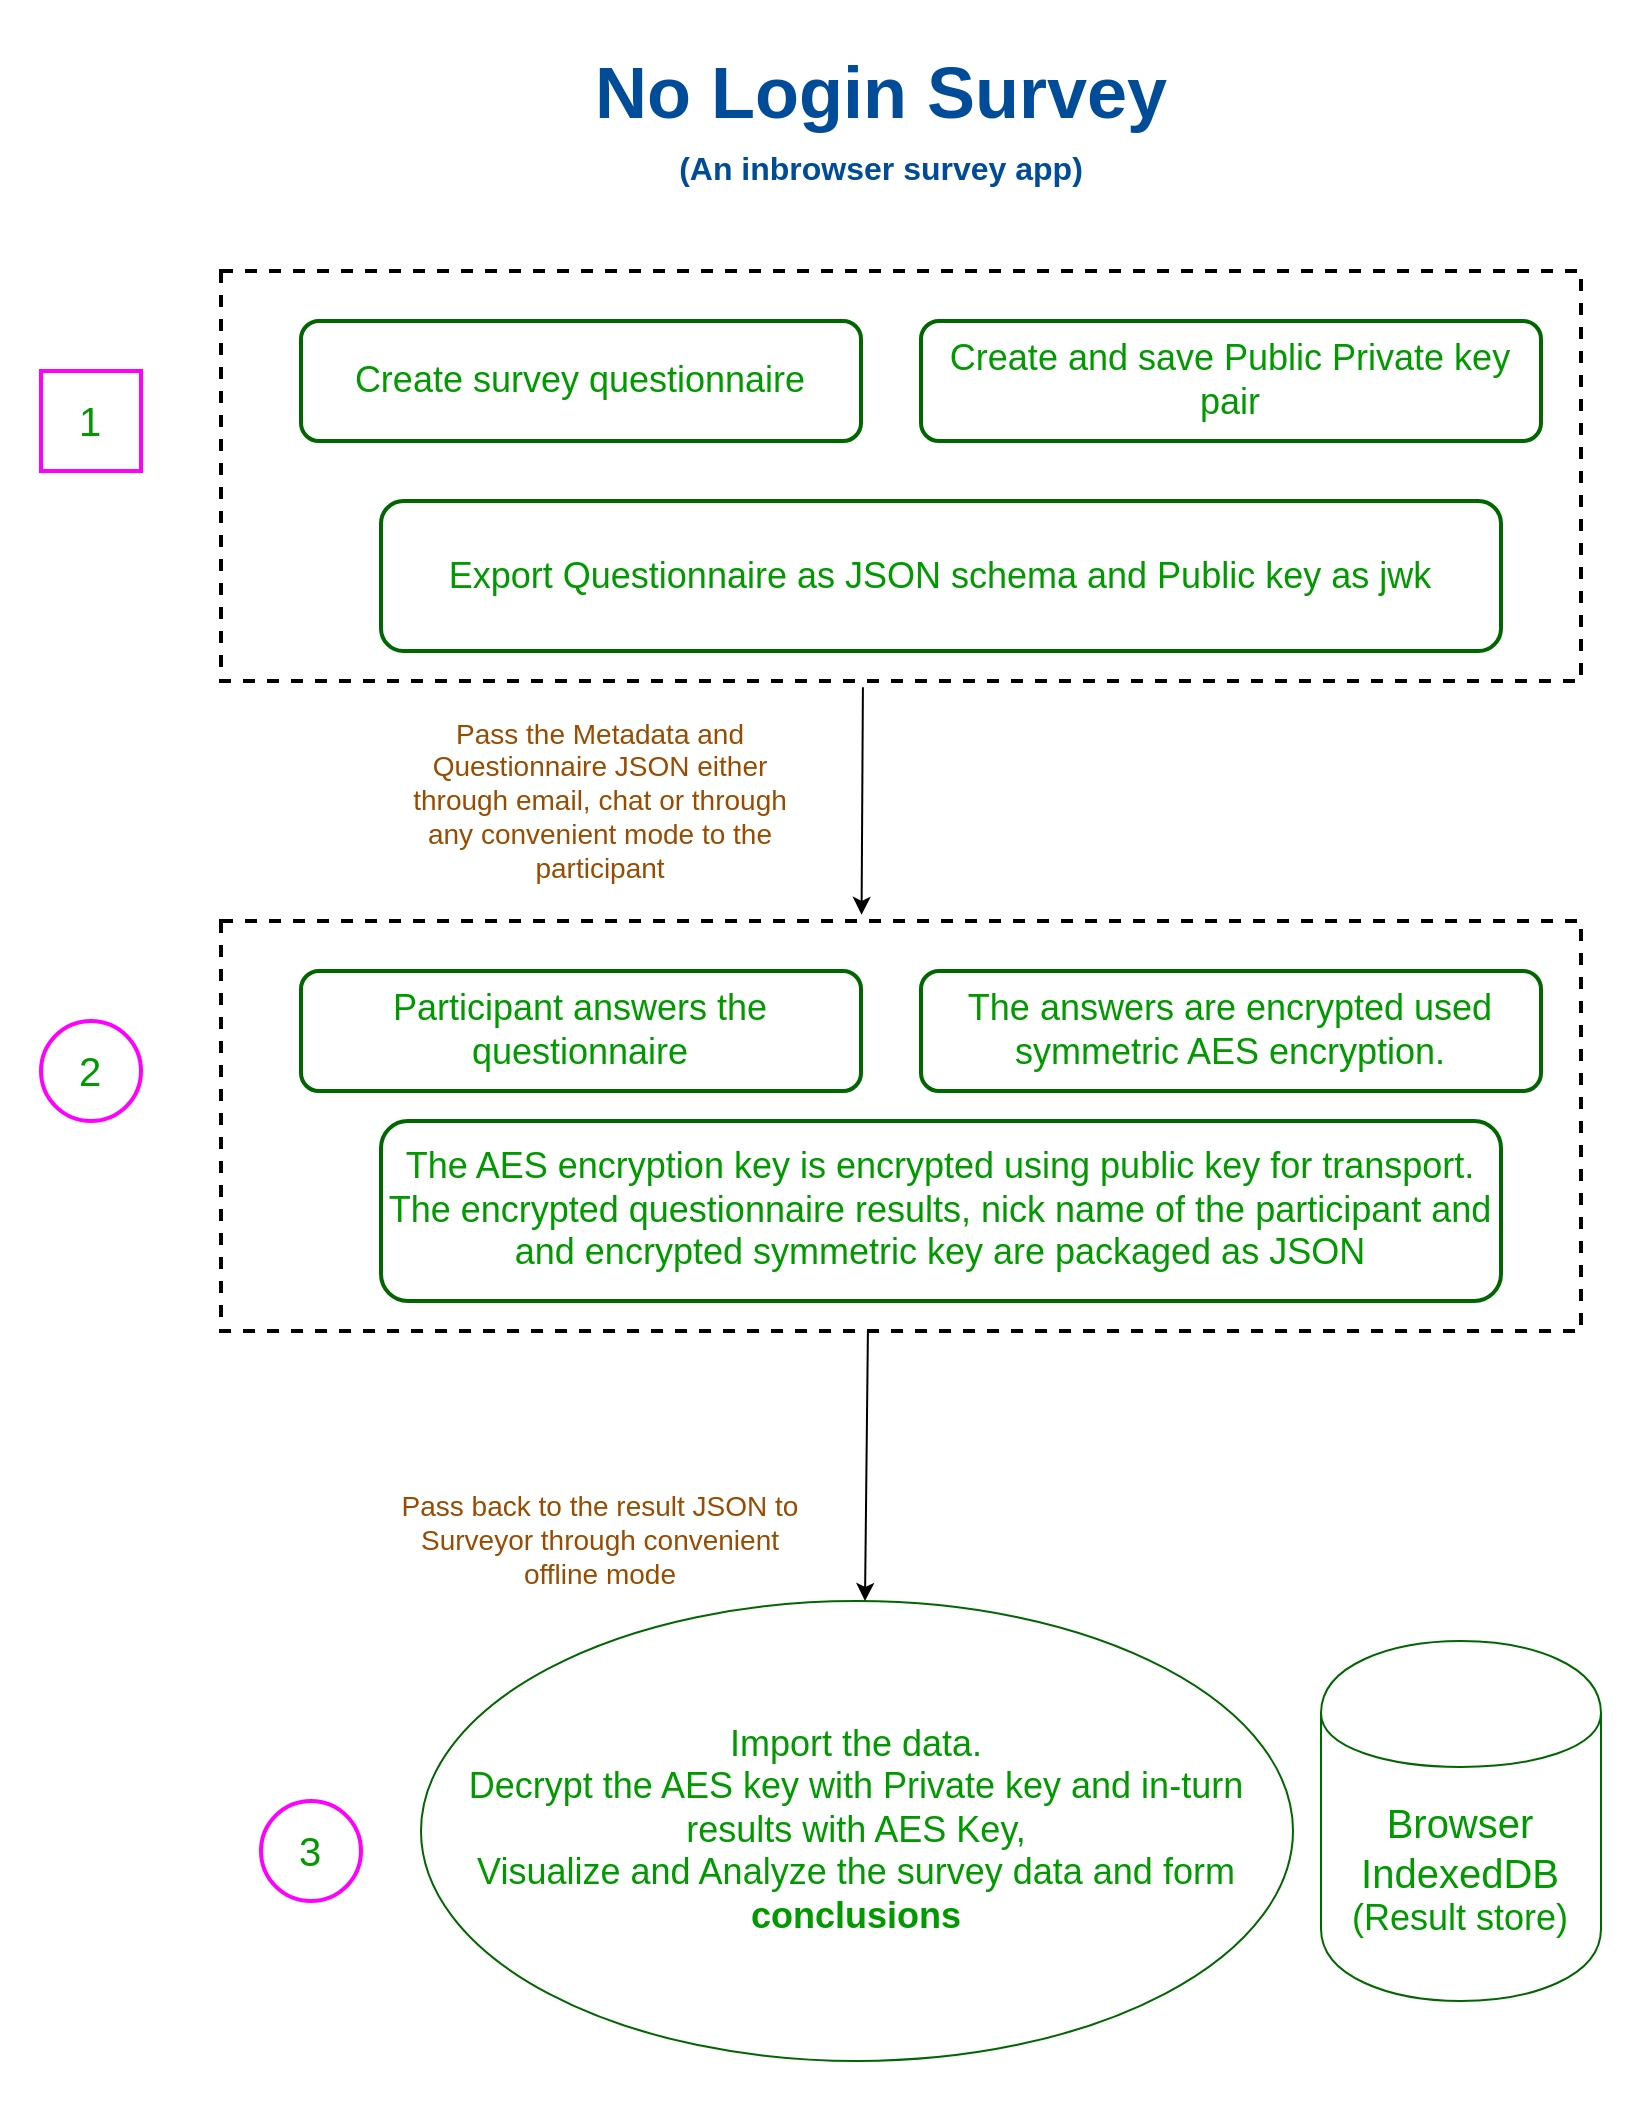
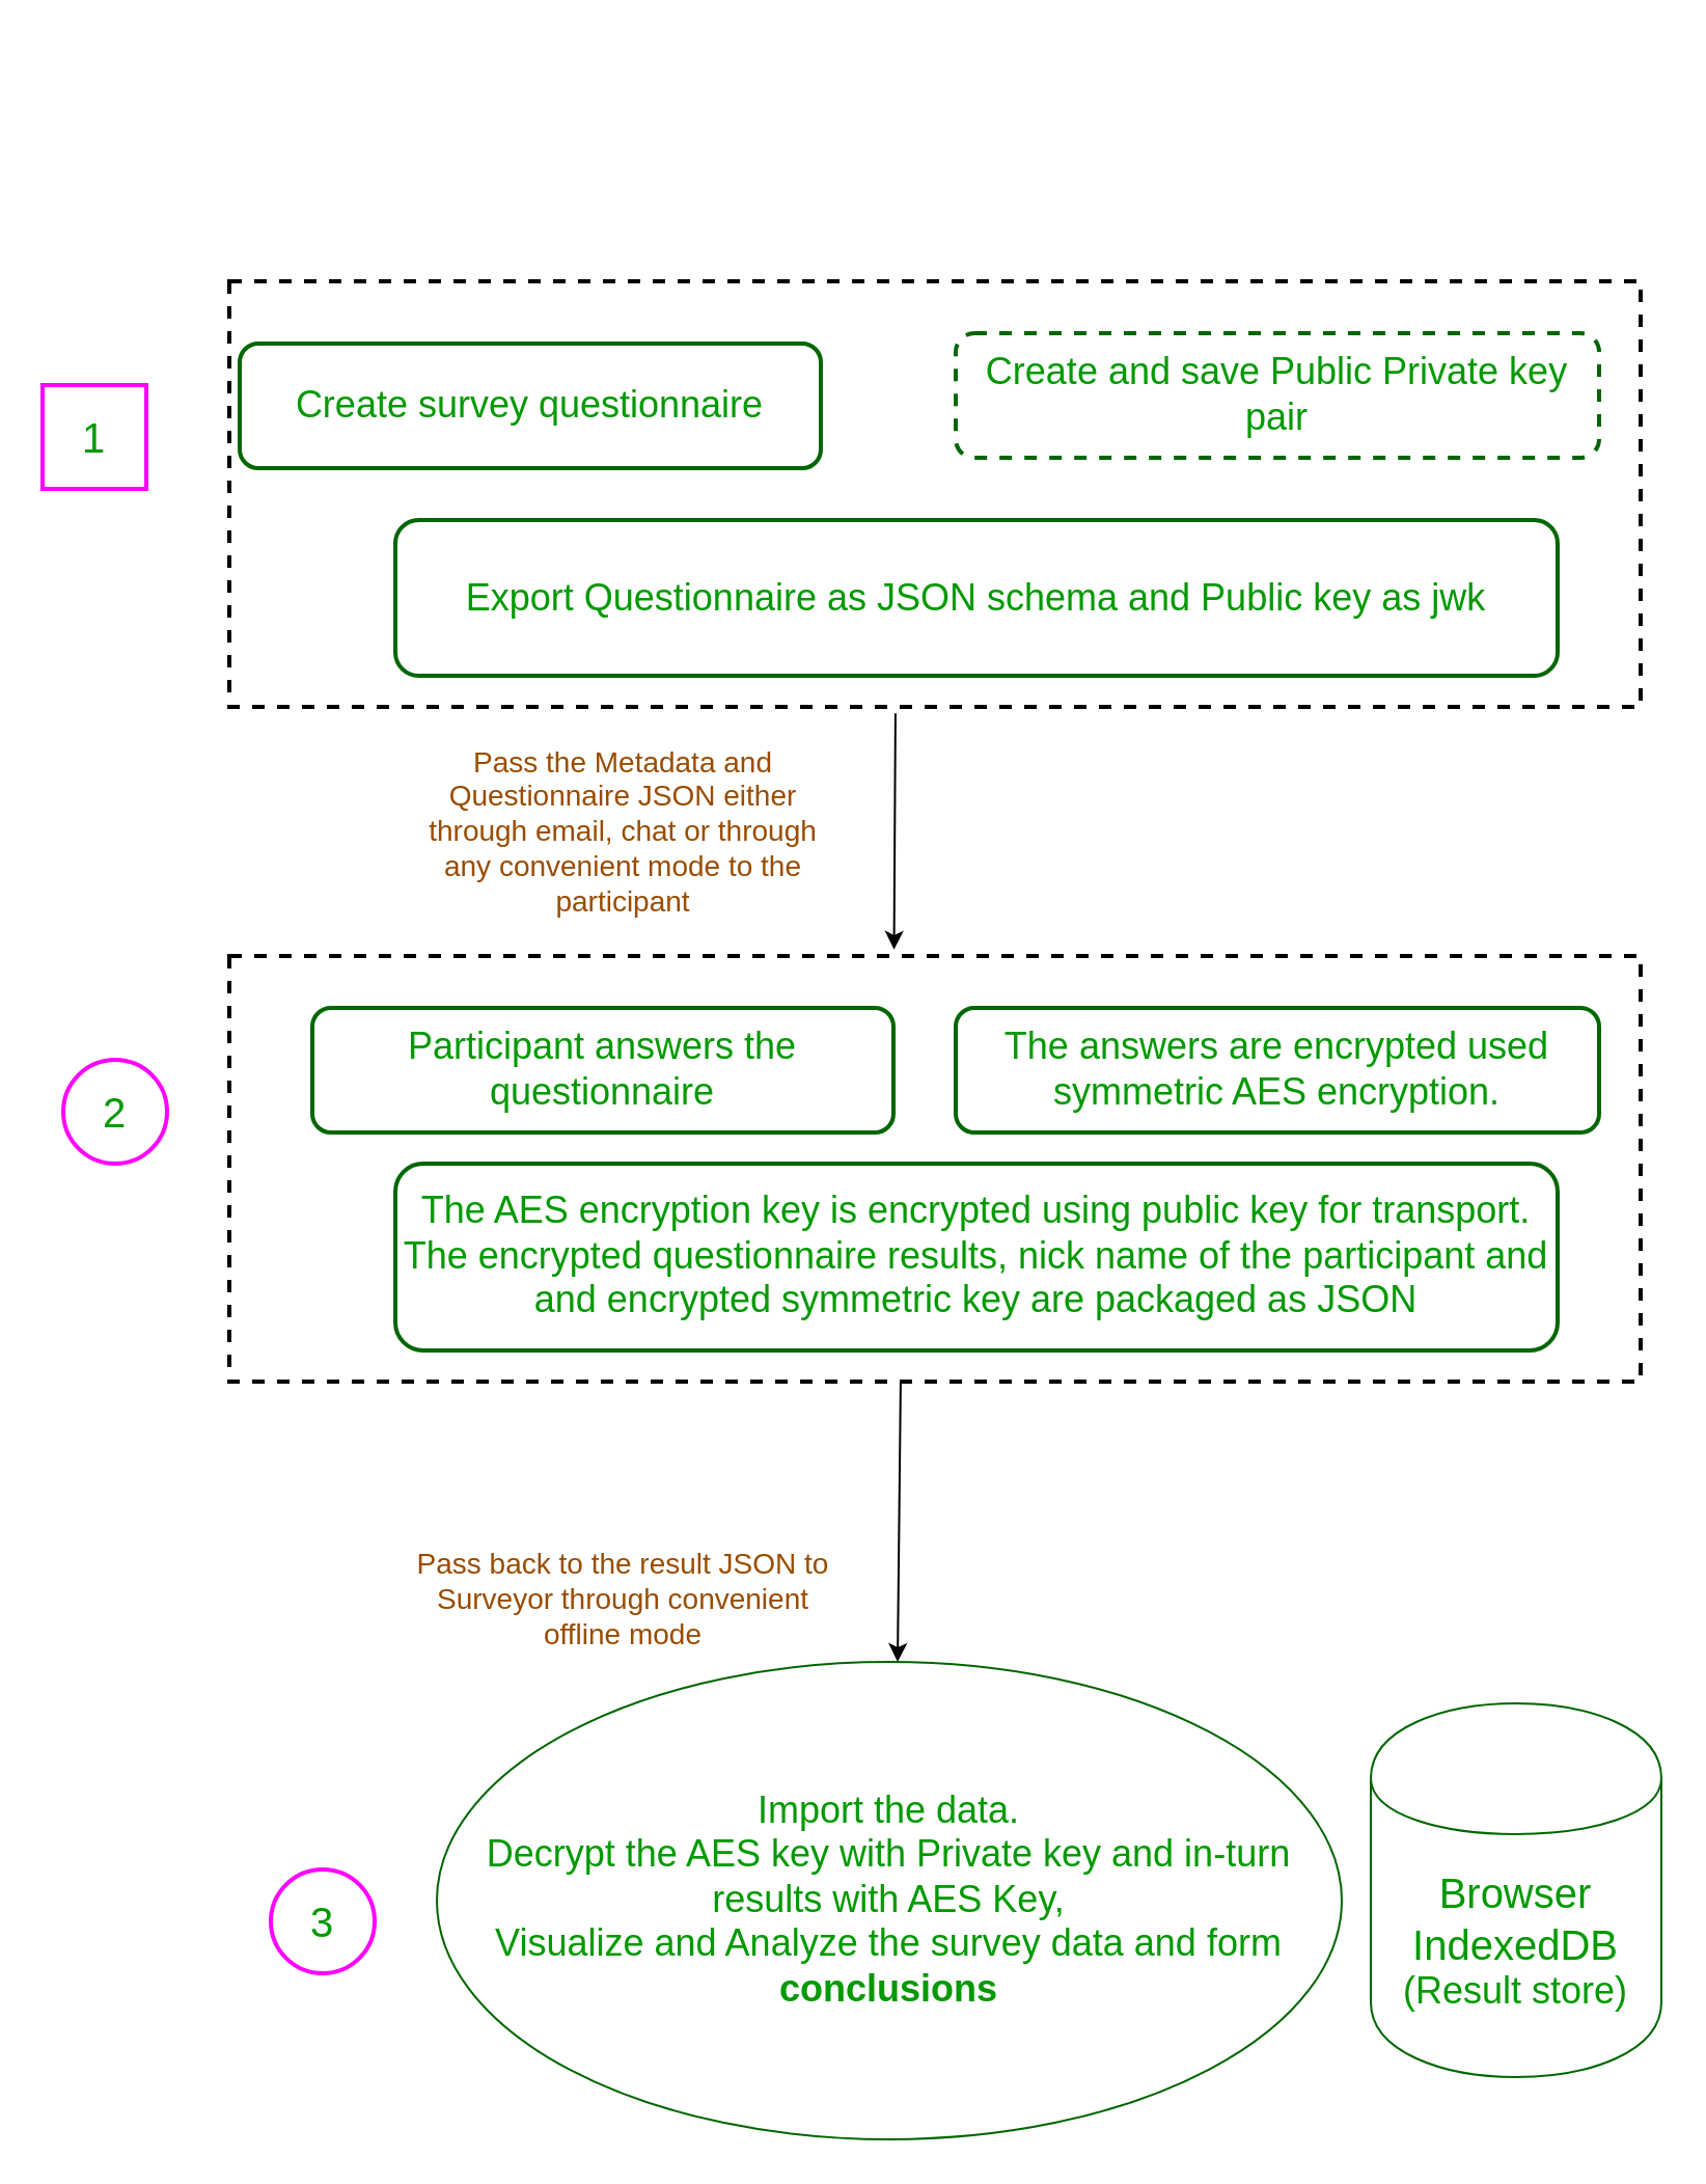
- <mxCell id="2" value="&lt;font style=&quot;font-size: 36px&quot;&gt;No Login Survey&lt;/font&gt;&lt;br&gt;&lt;font style=&quot;font-size: 16px&quot;&gt;(An inbrowser survey app)&lt;/font&gt;" style="text;html=1;fontSize=24;fontStyle=1;verticalAlign=middle;align=center;fillColor=none;fontColor=#004C99;" vertex="1" parent="1"><mxGeometry x="300" y="20" width="280" height="80" as="geometry" /></mxCell>
- <mxCell id="6" value="&lt;font style=&quot;font-size: 18px&quot;&gt;Create survey questionnaire &lt;/font&gt;" style="rounded=1;whiteSpace=wrap;html=1;strokeColor=#006600;strokeWidth=2;fontColor=#009900;" vertex="1" parent="3"><mxGeometry x="130" y="25" width="280" height="60" as="geometry" /></mxCell>
+ <mxCell id="6" value="&lt;font style=&quot;font-size: 18px&quot;&gt;Create survey questionnaire &lt;/font&gt;" style="rounded=1;whiteSpace=wrap;html=1;strokeColor=#006600;strokeWidth=2;fontColor=#009900;" vertex="1" parent="3"><mxGeometry x="95" y="30" width="280" height="60" as="geometry" /></mxCell>
- <mxCell id="7" value="&lt;font style=&quot;font-size: 18px&quot;&gt;Create and save Public Private key pair &lt;/font&gt;" style="rounded=1;whiteSpace=wrap;html=1;strokeColor=#006600;strokeWidth=2;fontColor=#009900;" vertex="1" parent="3"><mxGeometry x="440" y="25" width="310" height="60" as="geometry" /></mxCell>
+ <mxCell id="7" value="&lt;font style=&quot;font-size: 18px&quot;&gt;Create and save Public Private key pair &lt;/font&gt;" style="rounded=1;whiteSpace=wrap;html=1;strokeColor=#006600;strokeWidth=2;fontColor=#009900;dashed=1;" vertex="1" parent="3"><mxGeometry x="440" y="25" width="310" height="60" as="geometry" /></mxCell>
- <mxCell id="11" value="&lt;font style=&quot;font-size: 20px&quot;&gt;2&lt;/font&gt;" style="ellipse;whiteSpace=wrap;html=1;aspect=fixed;fontColor=#009900;strokeColor=#FF00FF;strokeWidth=2;" vertex="1" parent="9"><mxGeometry y="50" width="50" height="50" as="geometry" /></mxCell>
+ <mxCell id="11" value="&lt;font style=&quot;font-size: 20px&quot;&gt;2&lt;/font&gt;" style="ellipse;whiteSpace=wrap;html=1;aspect=fixed;fontColor=#009900;strokeColor=#FF00FF;strokeWidth=2;" vertex="1" parent="9"><mxGeometry x="10" y="50" width="50" height="50" as="geometry" /></mxCell>
